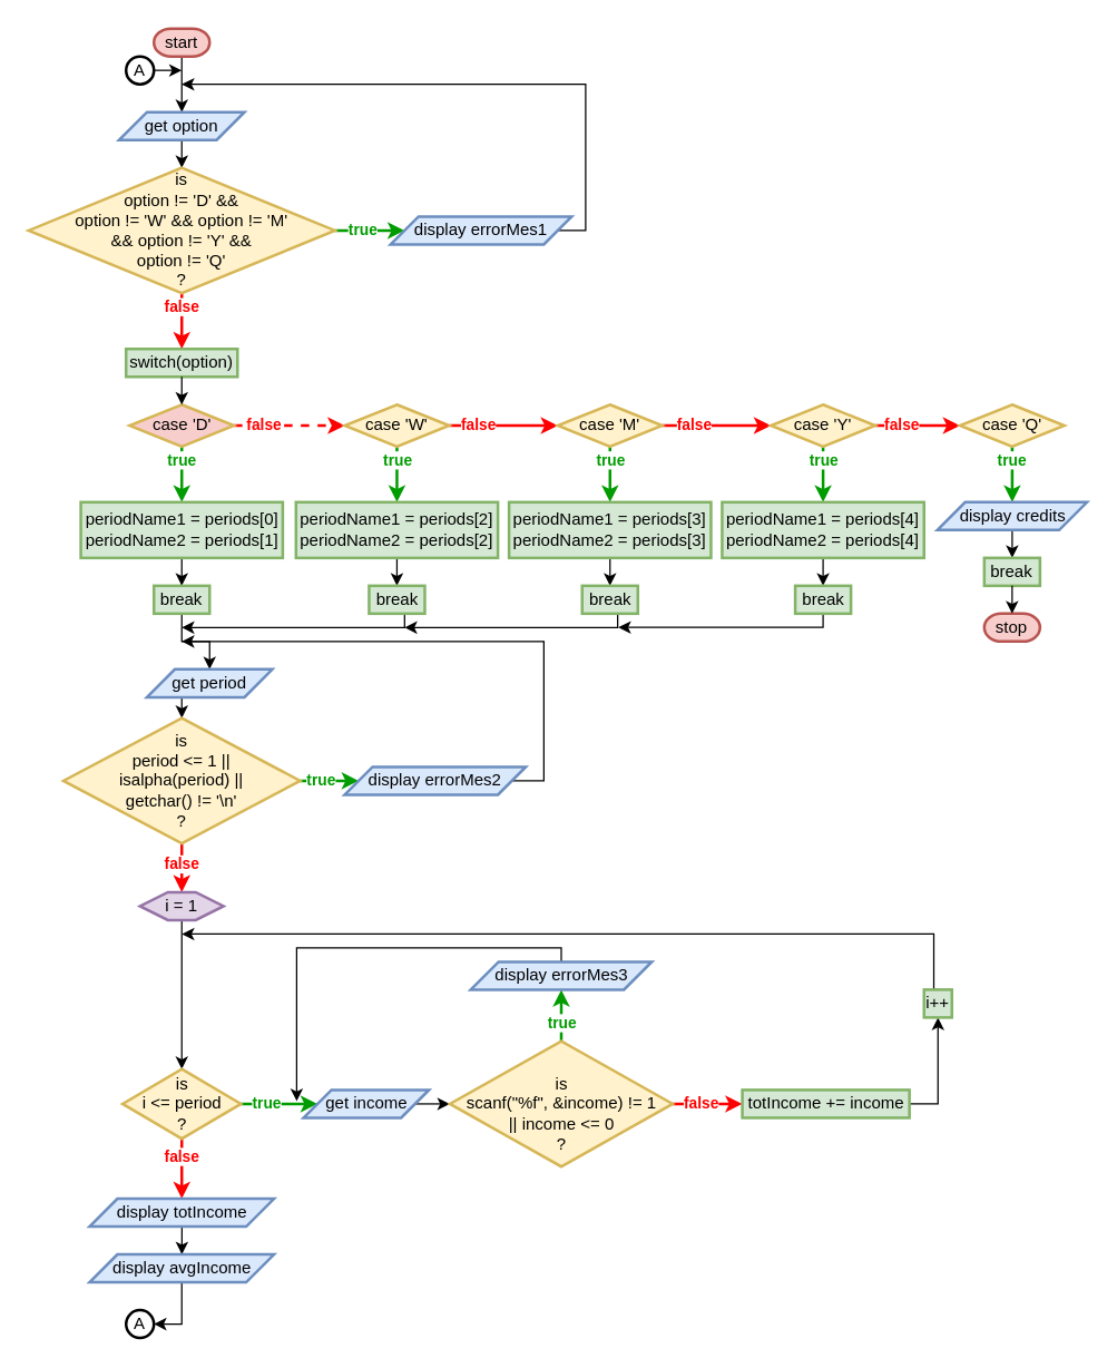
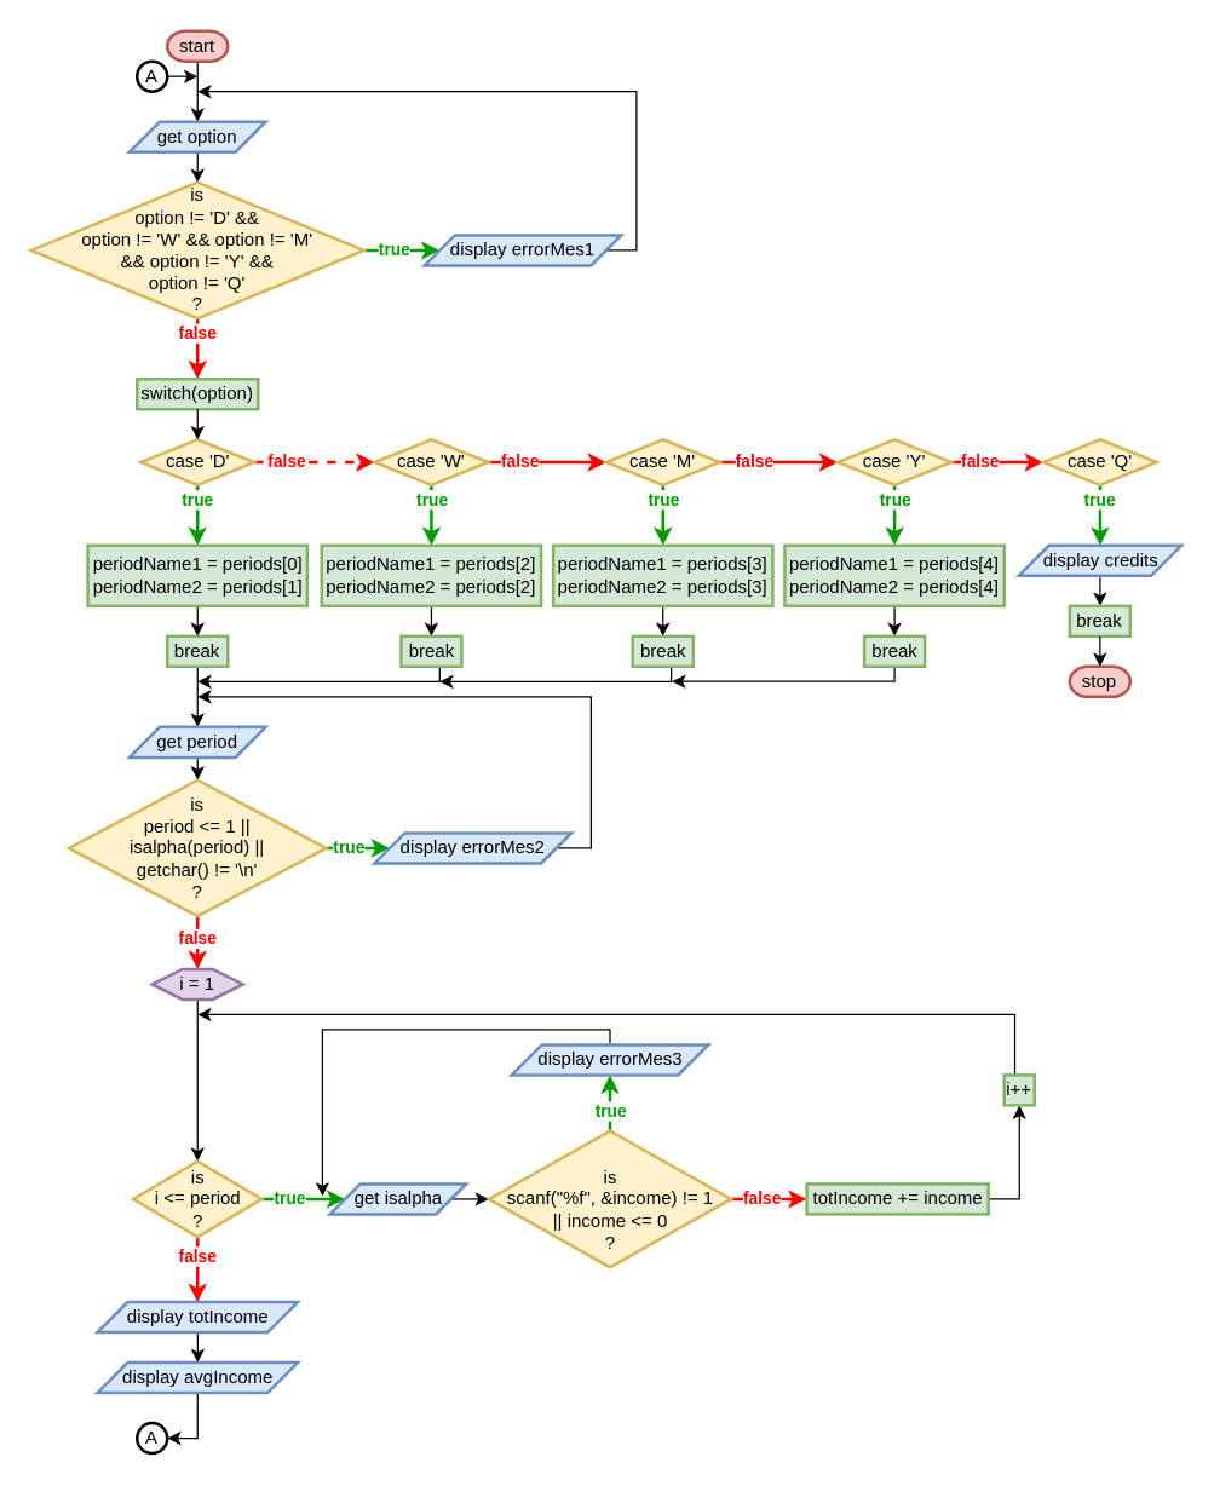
- <mxCell id="16" value="case 'D'" style="rhombus;whiteSpace=wrap;html=1;strokeWidth=2;fillColor=#f8cecc;strokeColor=#d6b656;" parent="1" vertex="1"><mxGeometry x="92.5" y="290" width="75" height="30" as="geometry" /></mxCell>
+ <mxCell id="16" value="case 'D'" style="rhombus;whiteSpace=wrap;html=1;strokeWidth=2;fillColor=#fff2cc;strokeColor=#d6b656;" parent="1" vertex="1"><mxGeometry x="92.5" y="290" width="75" height="30" as="geometry" /></mxCell>
- <mxCell id="76" value="get period" style="shape=parallelogram;perimeter=parallelogramPerimeter;whiteSpace=wrap;html=1;fixedSize=1;strokeWidth=2;fillColor=#dae8fc;strokeColor=#6c8ebf;" parent="1" vertex="1"><mxGeometry x="105" y="480" width="90" height="20" as="geometry" /></mxCell>
+ <mxCell id="76" value="get period" style="shape=parallelogram;perimeter=parallelogramPerimeter;whiteSpace=wrap;html=1;fixedSize=1;strokeWidth=2;fillColor=#dae8fc;strokeColor=#6c8ebf;" parent="1" vertex="1"><mxGeometry x="85" y="480" width="90" height="20" as="geometry" /></mxCell>
- <mxCell id="77" value="get income" style="shape=parallelogram;perimeter=parallelogramPerimeter;whiteSpace=wrap;html=1;fixedSize=1;strokeWidth=2;fillColor=#dae8fc;strokeColor=#6c8ebf;" parent="1" vertex="1"><mxGeometry x="217.5" y="781.92" width="90" height="20" as="geometry" /></mxCell>
+ <mxCell id="77" value="get isalpha" style="shape=parallelogram;perimeter=parallelogramPerimeter;whiteSpace=wrap;html=1;fixedSize=1;strokeWidth=2;fillColor=#dae8fc;strokeColor=#6c8ebf;" parent="1" vertex="1"><mxGeometry x="217.5" y="781.92" width="90" height="20" as="geometry" /></mxCell>
